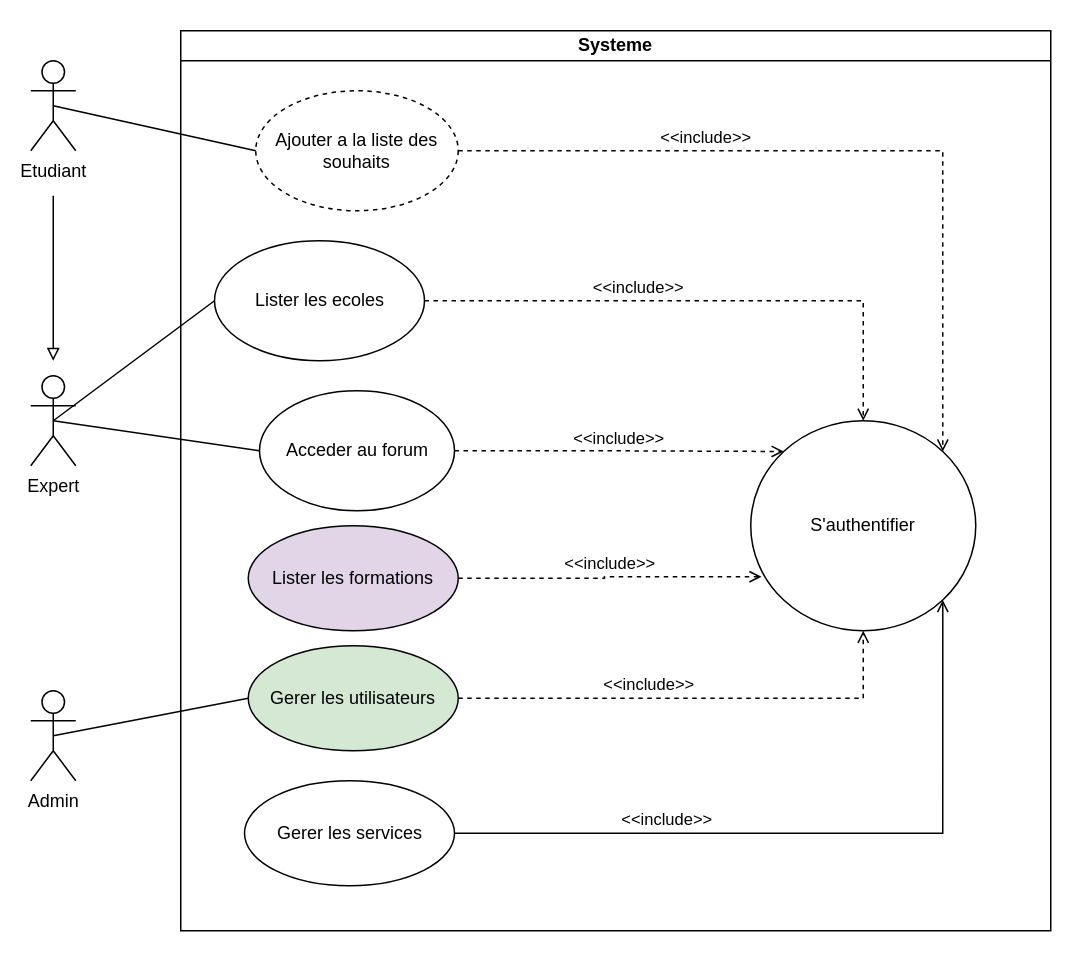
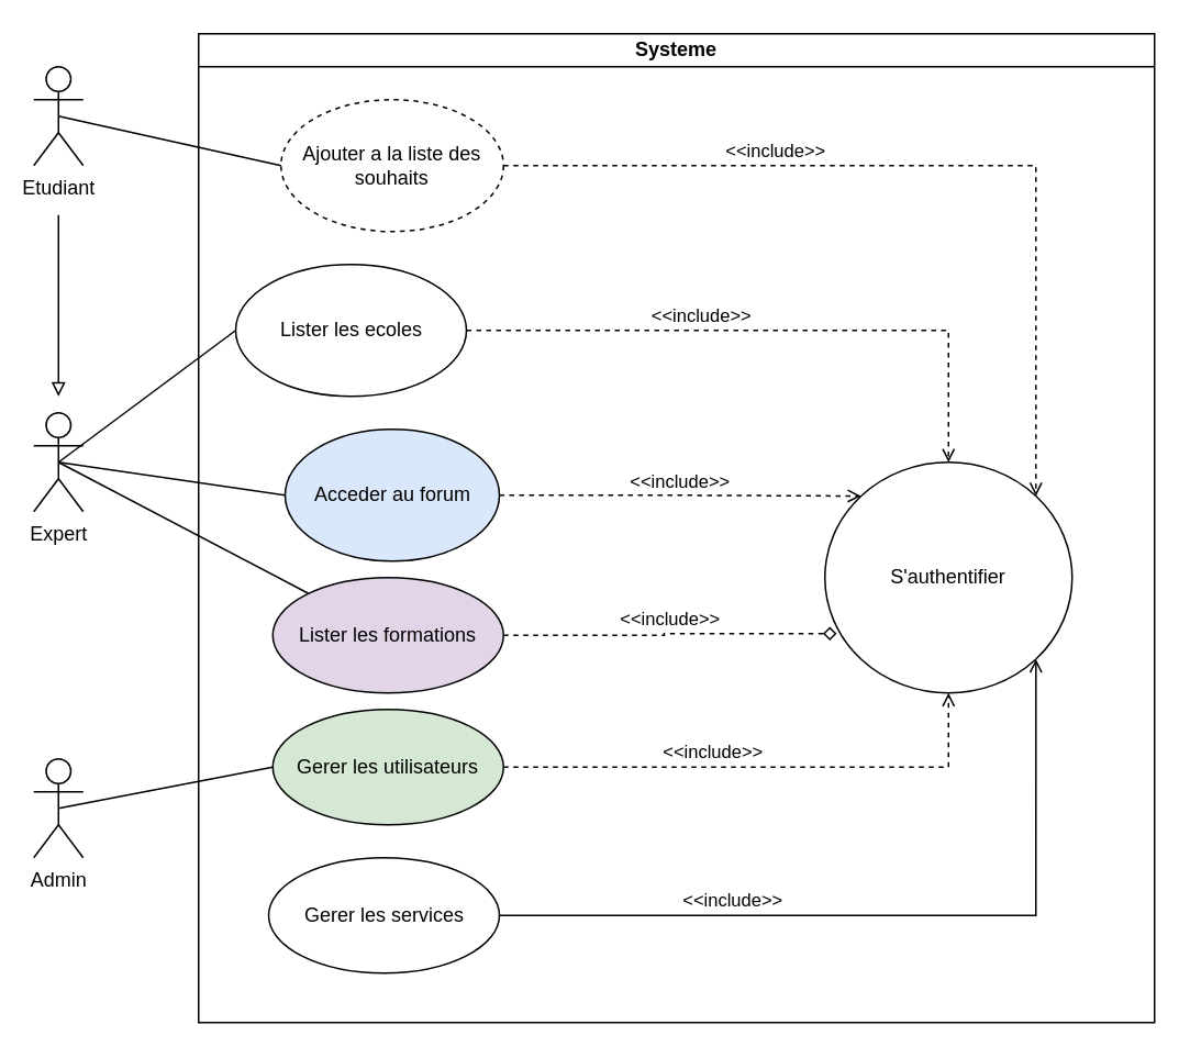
- <mxCell id="5" value="Acceder au forum" style="ellipse;whiteSpace=wrap;html=1;" parent="2" vertex="1"><mxGeometry x="52.5" y="240" width="130" height="80" as="geometry" /></mxCell>
+ <mxCell id="5" value="Acceder au forum" style="ellipse;whiteSpace=wrap;html=1;fillColor=#dae8fc;" parent="2" vertex="1"><mxGeometry x="52.5" y="240" width="130" height="80" as="geometry" /></mxCell>
+ <mxCell id="20" style="edgeStyle=none;html=1;endArrow=none;endFill=0;exitX=0.5;exitY=0.5;exitDx=0;exitDy=0;exitPerimeter=0;" parent="1" source="23" target="9" edge="1"><mxGeometry relative="1" as="geometry"><mxPoint x="120" y="270" as="sourcePoint" /></mxGeometry></mxCell>
- <mxCell id="12" value="&amp;lt;&amp;lt;include&amp;gt;&amp;gt;" style="html=1;verticalAlign=bottom;labelBackgroundColor=none;endArrow=open;endFill=0;dashed=1;rounded=0;entryX=0.048;entryY=0.743;entryDx=0;entryDy=0;edgeStyle=orthogonalEdgeStyle;exitX=1;exitY=0.5;exitDx=0;exitDy=0;entryPerimeter=0;" parent="2" source="9" target="7" edge="1"><mxGeometry width="160" relative="1" as="geometry"><mxPoint x="188" y="370" as="sourcePoint" /><mxPoint x="455" y="460" as="targetPoint" /></mxGeometry></mxCell>
+ <mxCell id="12" value="&amp;lt;&amp;lt;include&amp;gt;&amp;gt;" style="html=1;verticalAlign=bottom;labelBackgroundColor=none;endArrow=diamond;endFill=0;dashed=1;rounded=0;entryX=0.048;entryY=0.743;entryDx=0;entryDy=0;edgeStyle=orthogonalEdgeStyle;exitX=1;exitY=0.5;exitDx=0;exitDy=0;entryPerimeter=0;" parent="2" source="9" target="7" edge="1"><mxGeometry width="160" relative="1" as="geometry"><mxPoint x="188" y="370" as="sourcePoint" /><mxPoint x="455" y="460" as="targetPoint" /></mxGeometry></mxCell>
